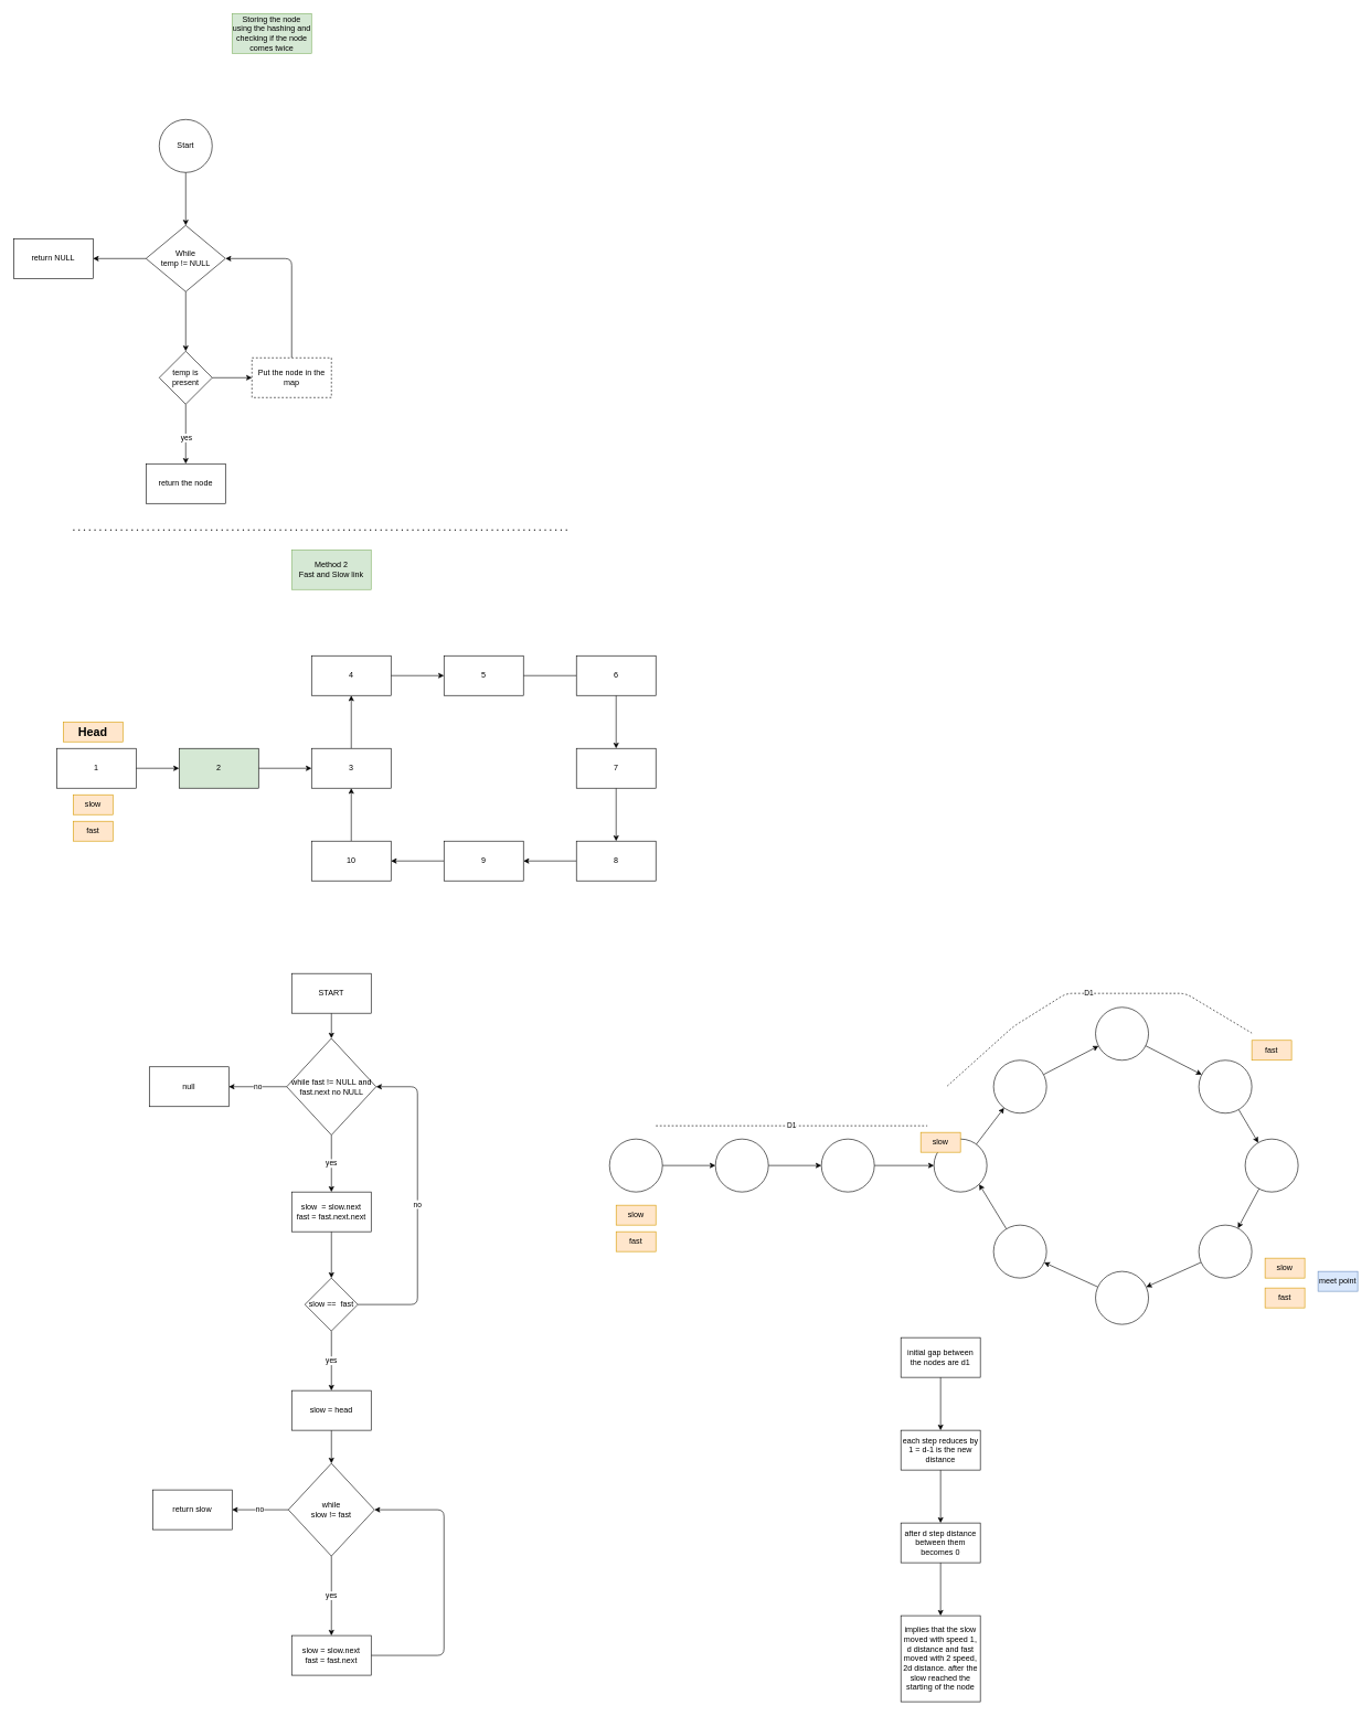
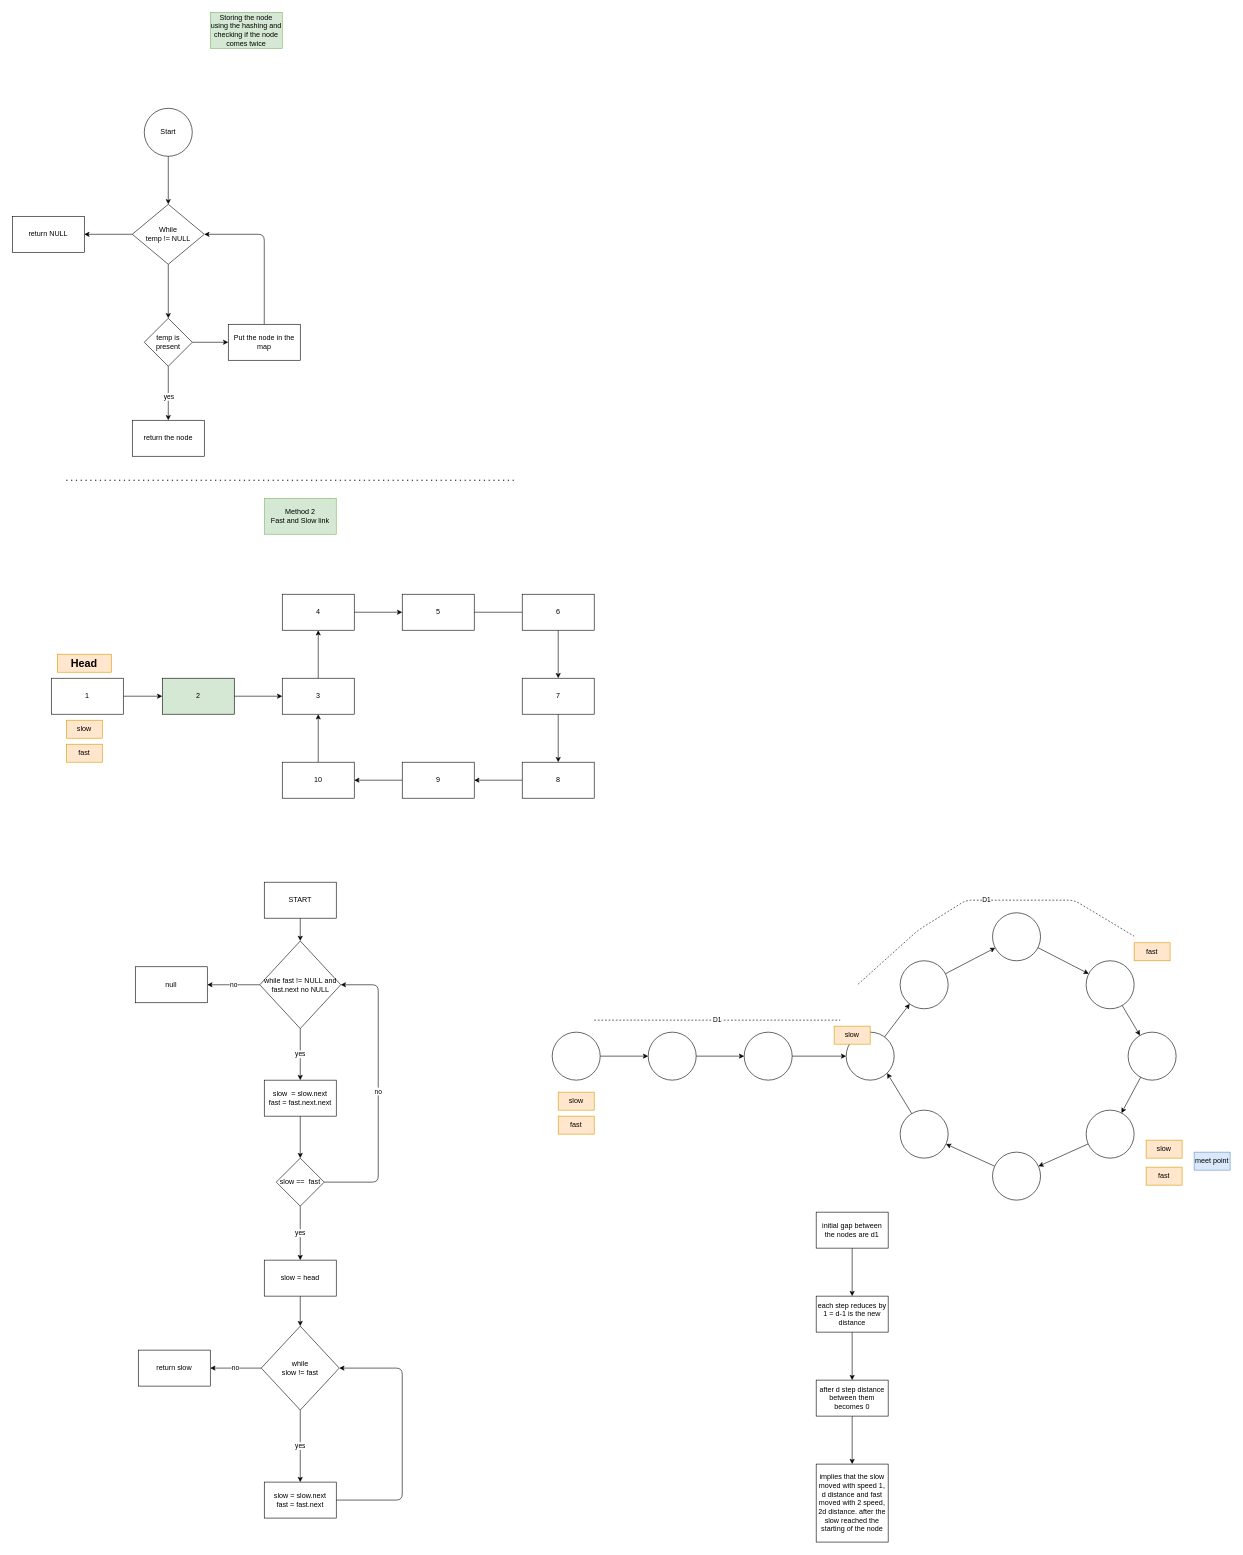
- <mxCell id="15" value="Put the node in the map" style="whiteSpace=wrap;html=1;dashed=1;" vertex="1" parent="1"><mxGeometry x="380" y="540" width="120" height="60" as="geometry" /></mxCell>
+ <mxCell id="15" value="Put the node in the map" style="whiteSpace=wrap;html=1;" vertex="1" parent="1"><mxGeometry x="380" y="540" width="120" height="60" as="geometry" /></mxCell>
